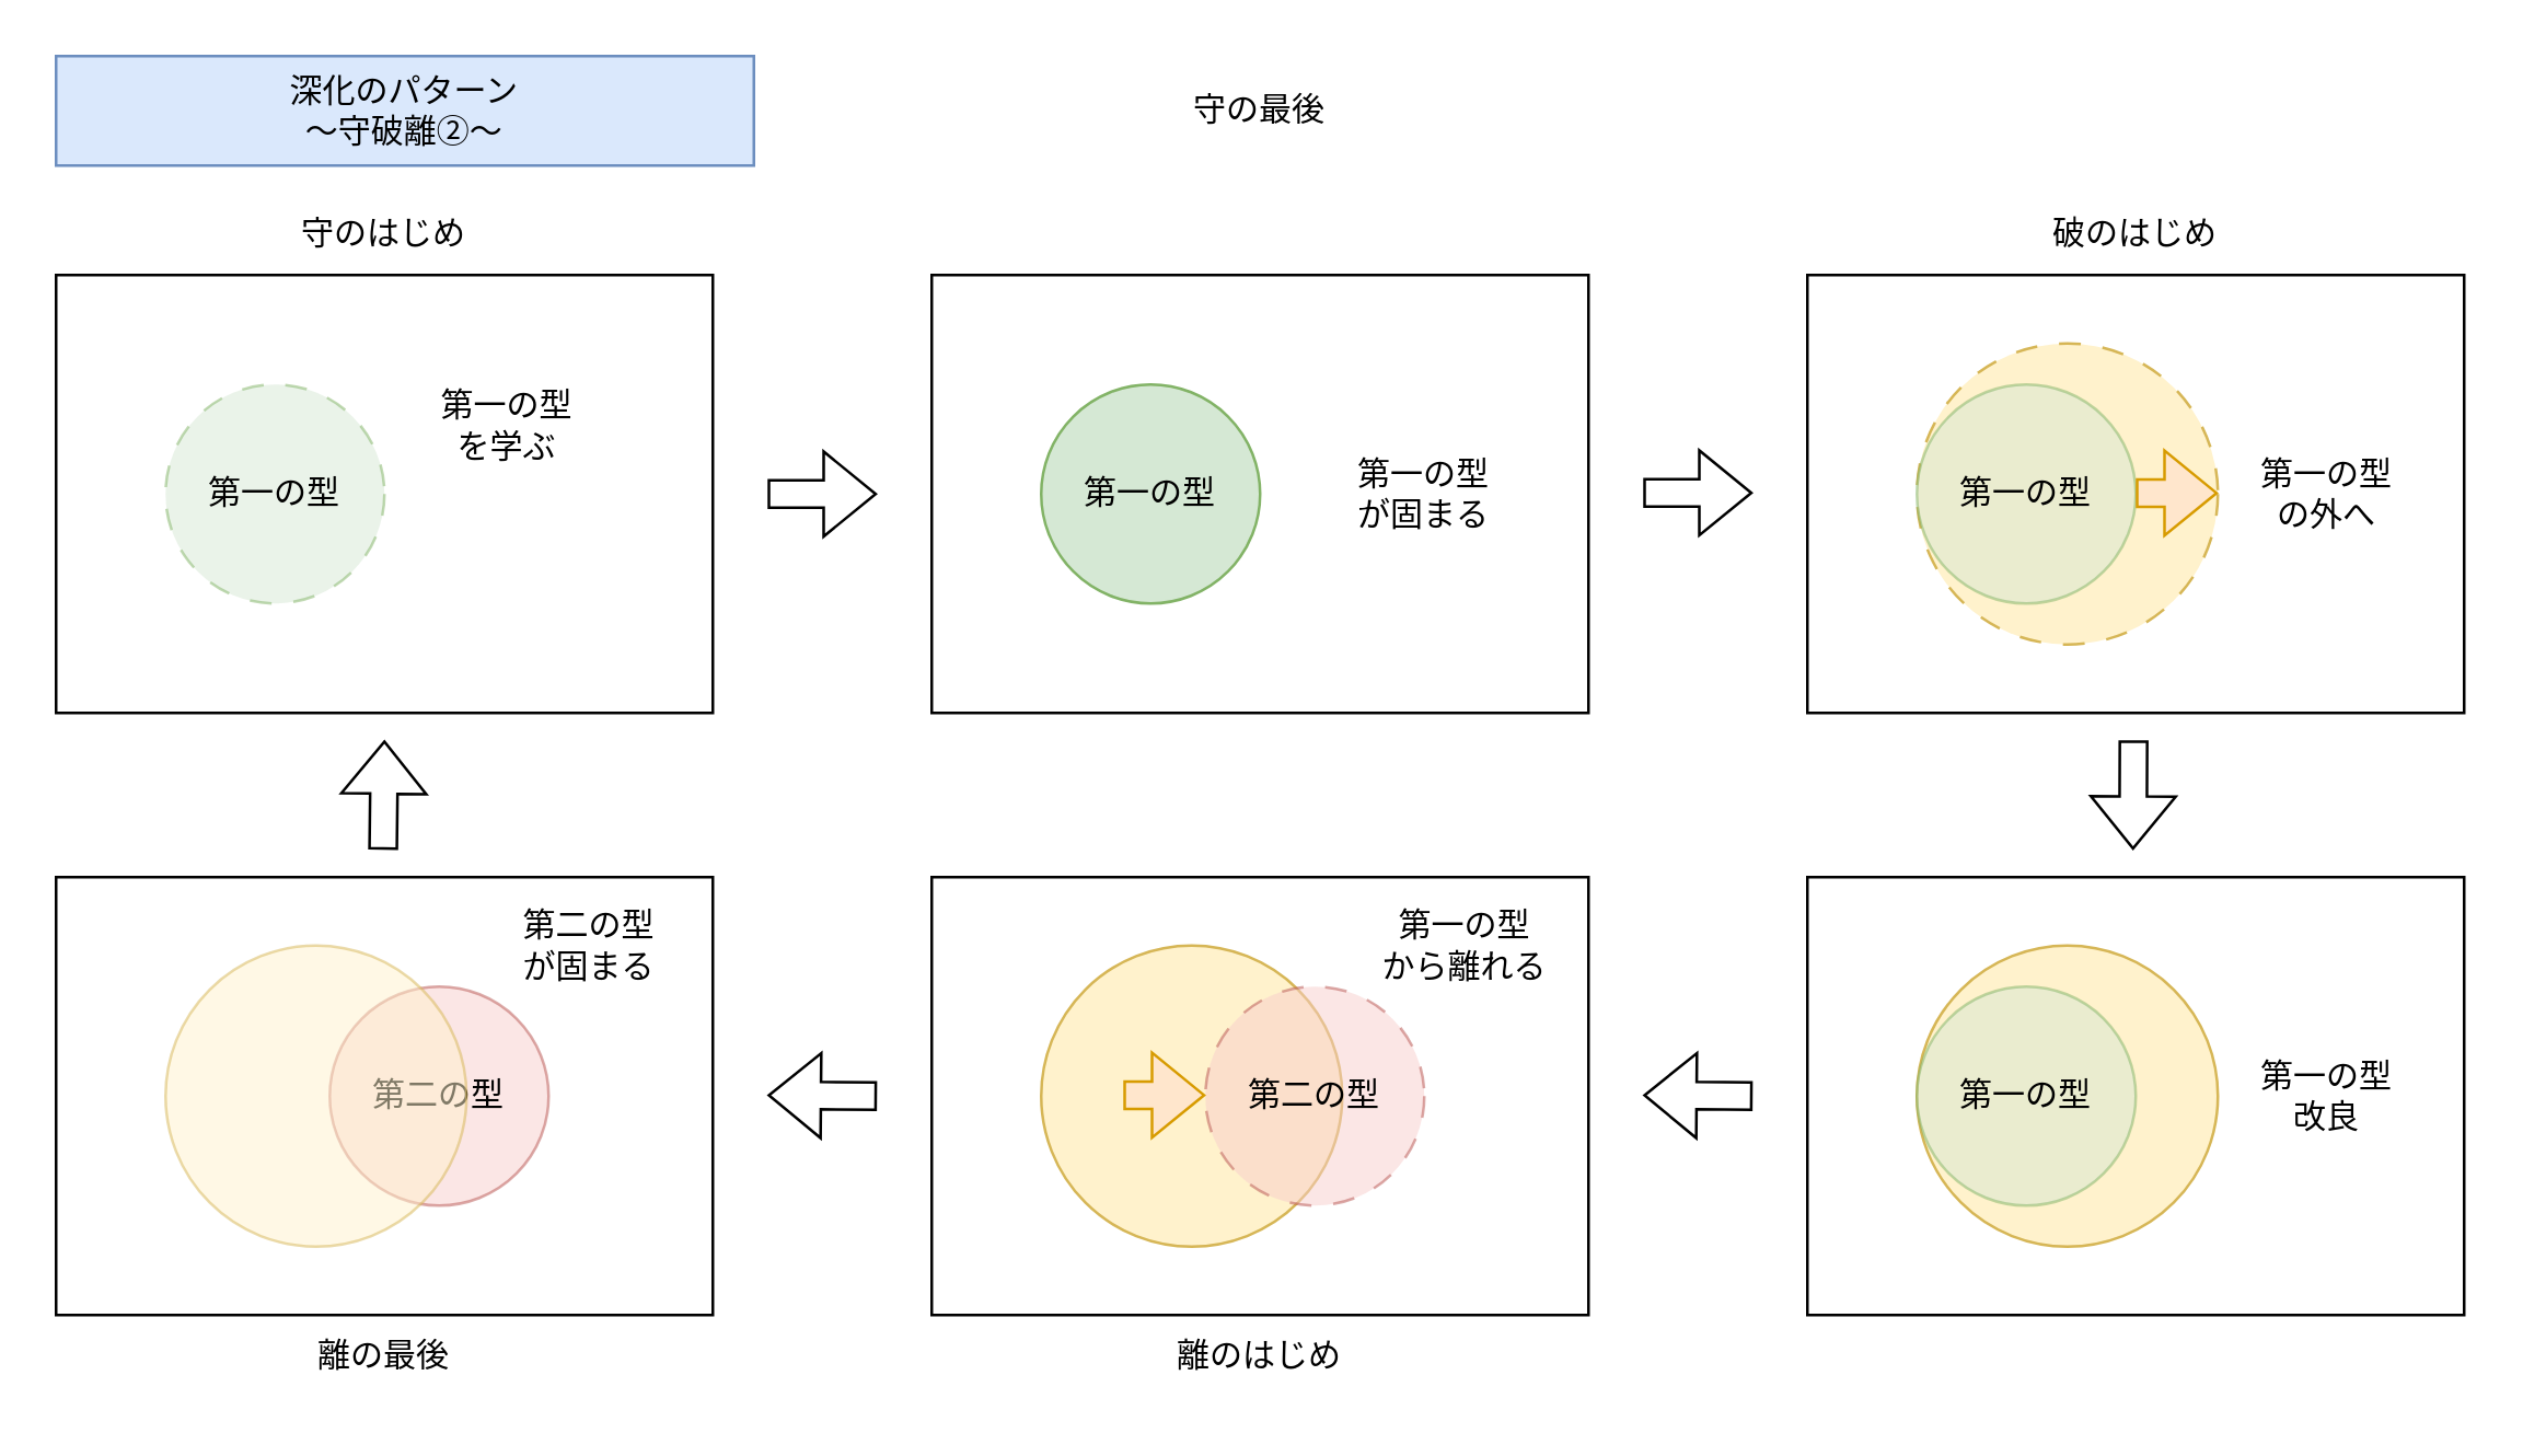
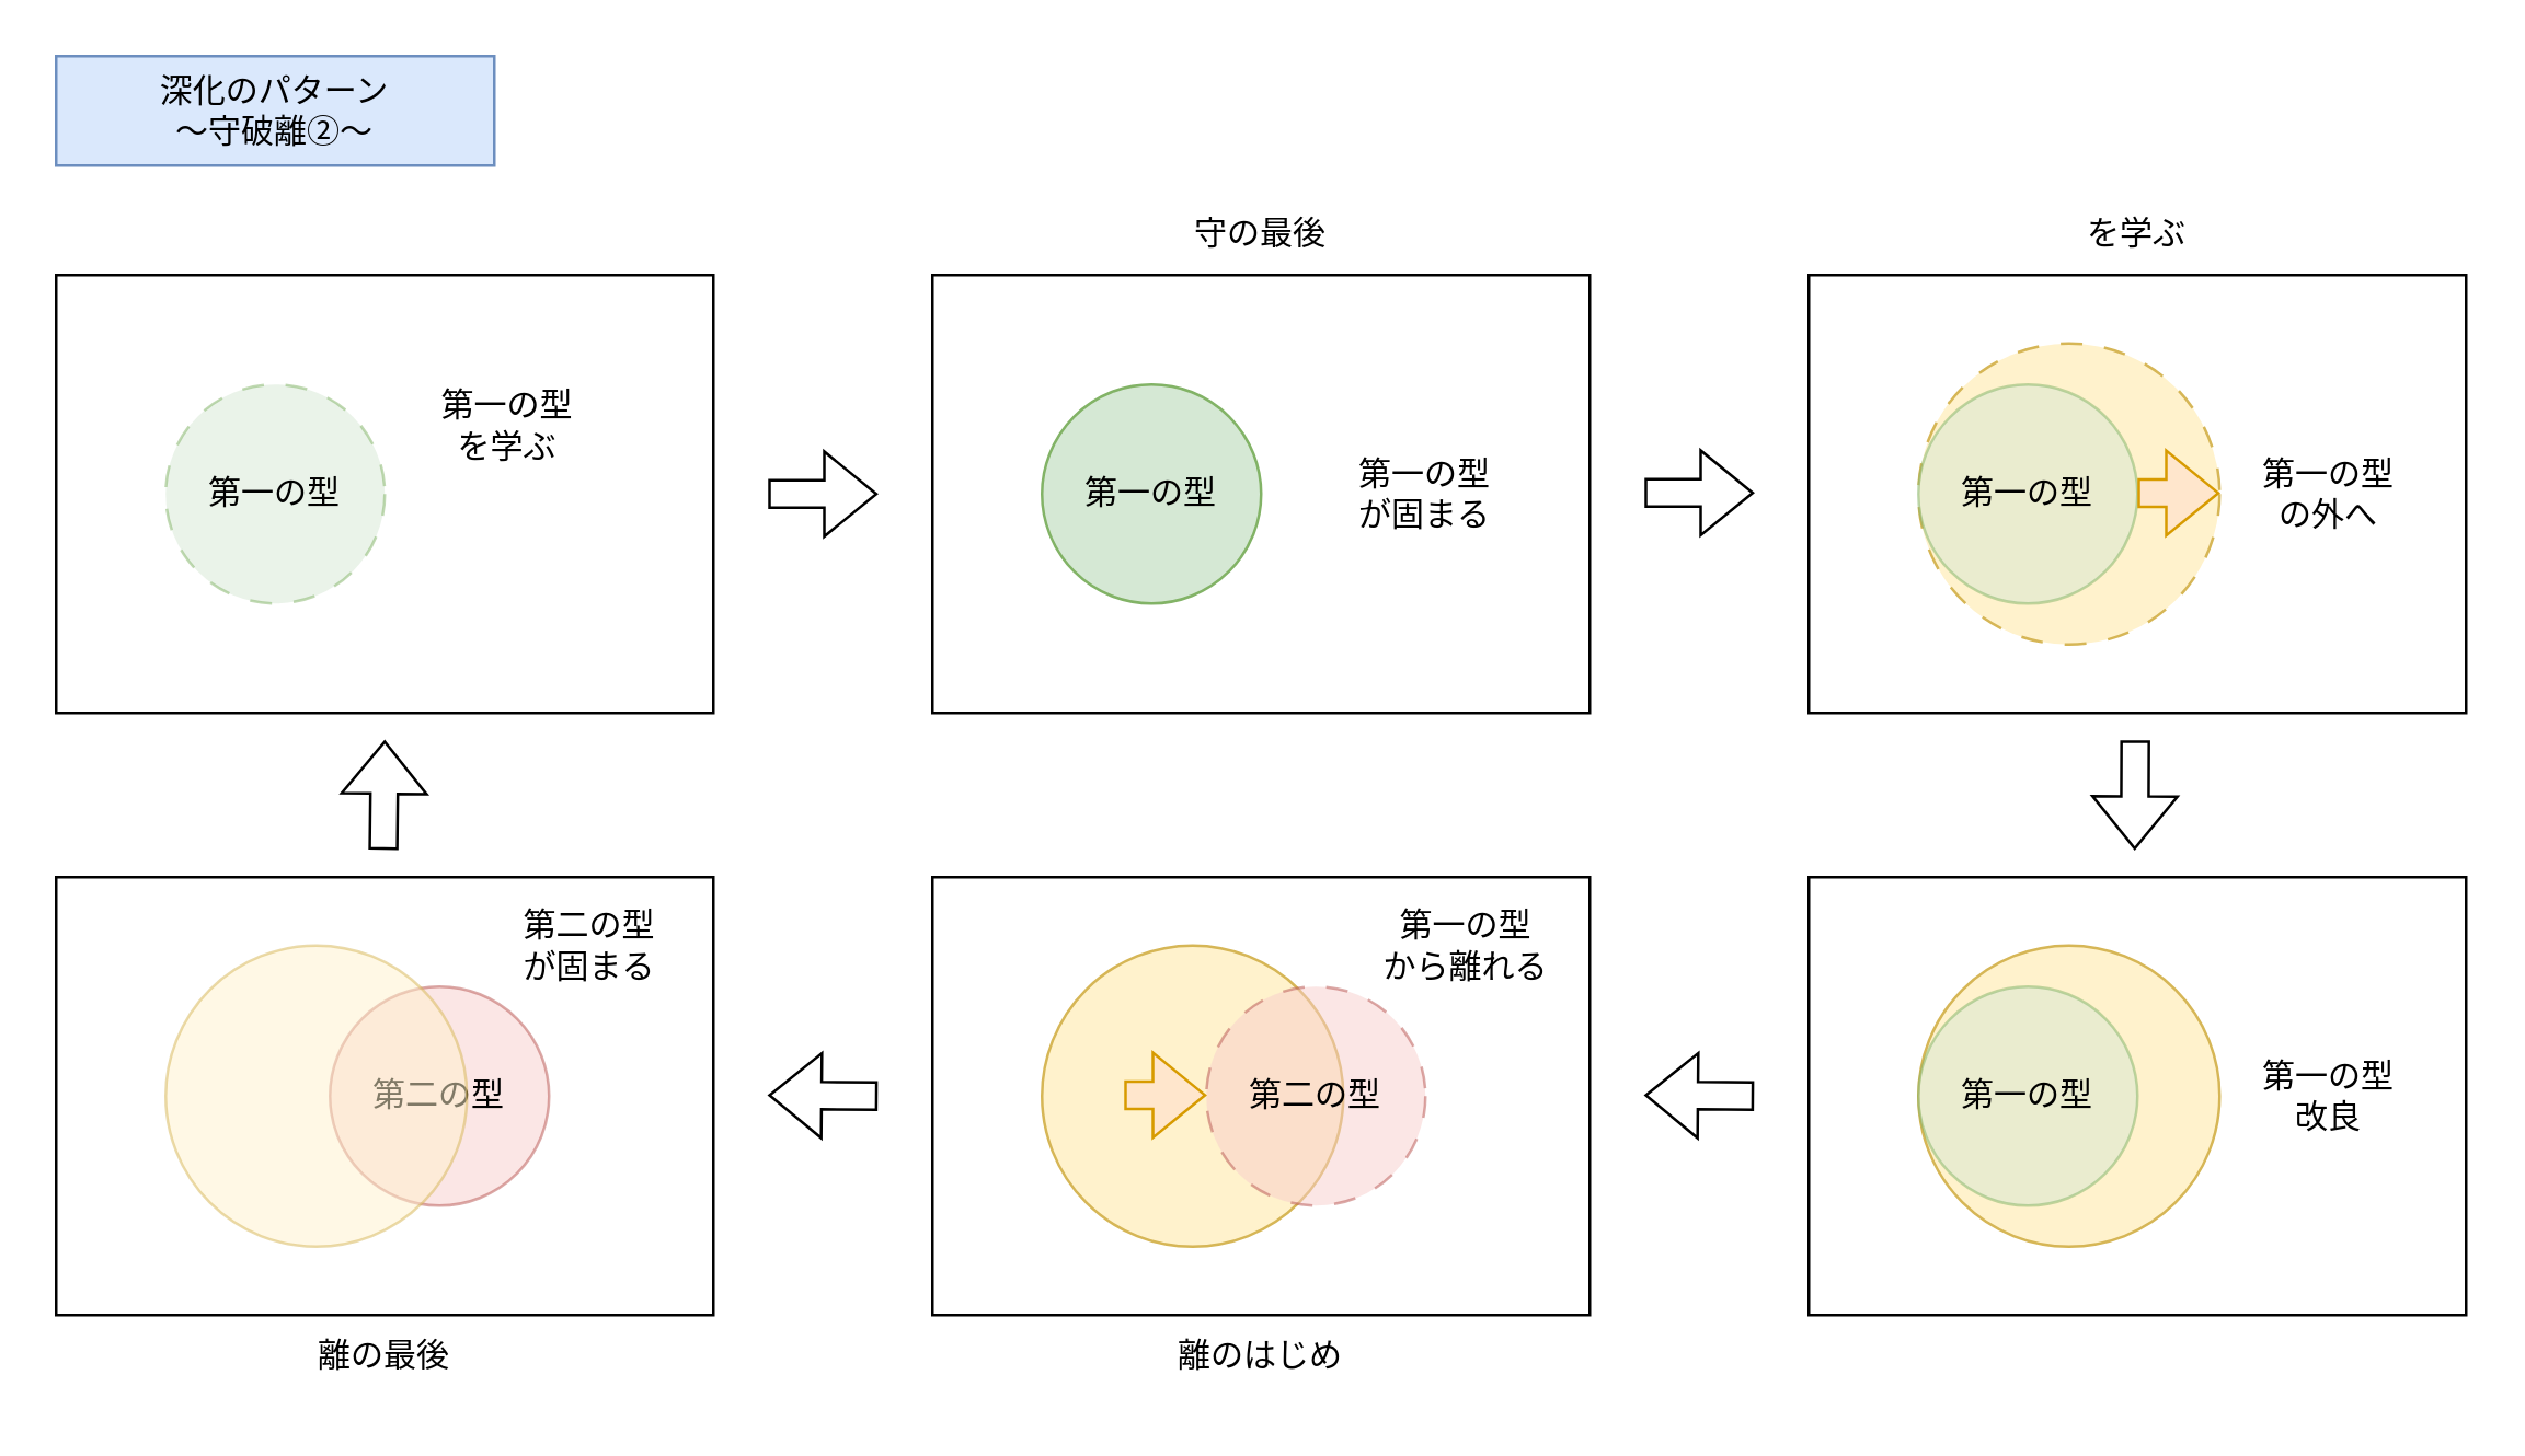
- <mxCell id="2" value="深化のパターン&lt;div&gt;～守破離➁～&lt;/div&gt;" style="text;html=1;align=center;verticalAlign=middle;whiteSpace=wrap;rounded=0;fillColor=#dae8fc;strokeColor=#6c8ebf;" vertex="1" parent="1"><mxGeometry x="20" y="20" width="255" height="40" as="geometry" /></mxCell>
+ <mxCell id="2" value="深化のパターン&lt;div&gt;～守破離➁～&lt;/div&gt;" style="text;html=1;align=center;verticalAlign=middle;whiteSpace=wrap;rounded=0;fillColor=#dae8fc;strokeColor=#6c8ebf;" vertex="1" parent="1"><mxGeometry x="20" y="20" width="160" height="40" as="geometry" /></mxCell>
- <mxCell id="6" value="守の最後" style="text;html=1;align=center;verticalAlign=middle;whiteSpace=wrap;rounded=0;" vertex="1" parent="1"><mxGeometry x="380" y="25" width="160" height="30" as="geometry" /></mxCell>
+ <mxCell id="6" value="守の最後" style="text;html=1;align=center;verticalAlign=middle;whiteSpace=wrap;rounded=0;" vertex="1" parent="1"><mxGeometry x="380" y="70" width="160" height="30" as="geometry" /></mxCell>
- <mxCell id="4" value="守のはじめ" style="text;html=1;align=center;verticalAlign=middle;whiteSpace=wrap;rounded=0;" vertex="1" parent="1"><mxGeometry x="60" y="70" width="160" height="30" as="geometry" /></mxCell>
- <mxCell id="11" value="破のはじめ" style="text;html=1;align=center;verticalAlign=middle;whiteSpace=wrap;rounded=0;" vertex="1" parent="1"><mxGeometry x="700" y="70" width="160" height="30" as="geometry" /></mxCell>
+ <mxCell id="11" value="を学ぶ" style="text;html=1;align=center;verticalAlign=middle;whiteSpace=wrap;rounded=0;" vertex="1" parent="1"><mxGeometry x="700" y="70" width="160" height="30" as="geometry" /></mxCell>
